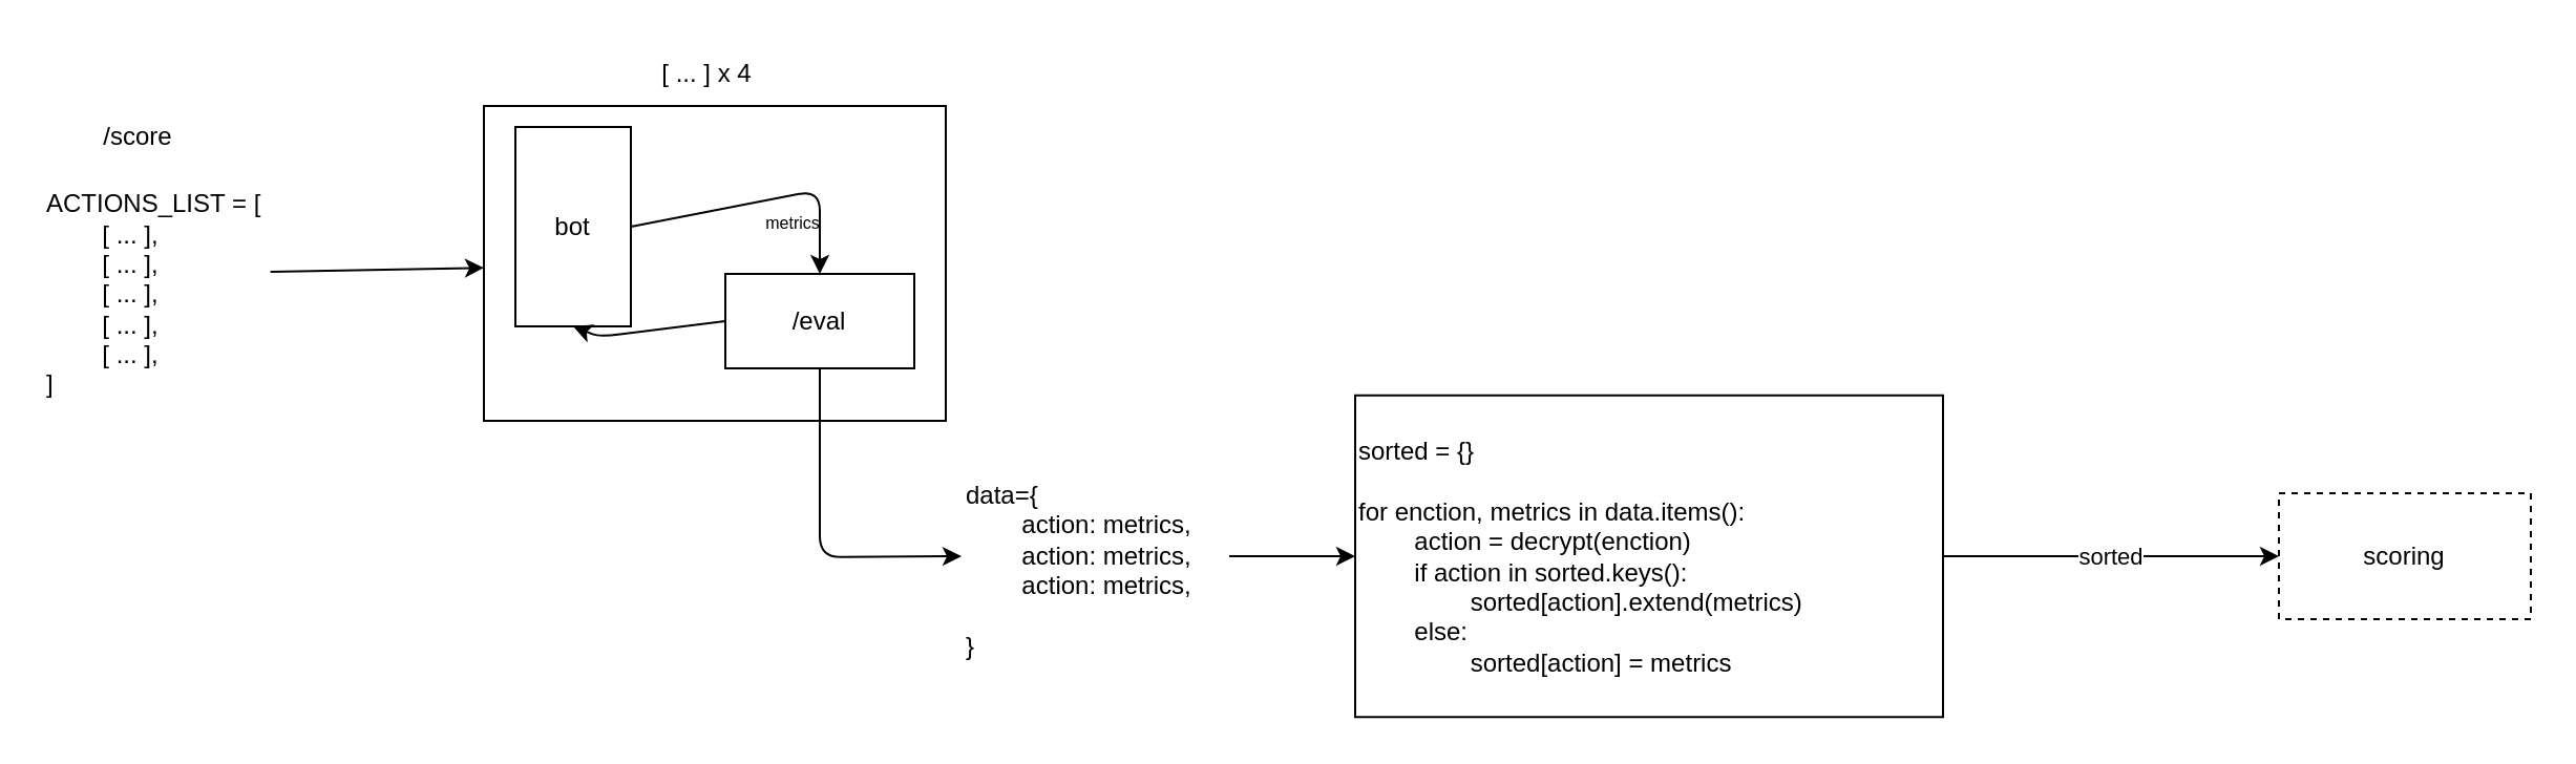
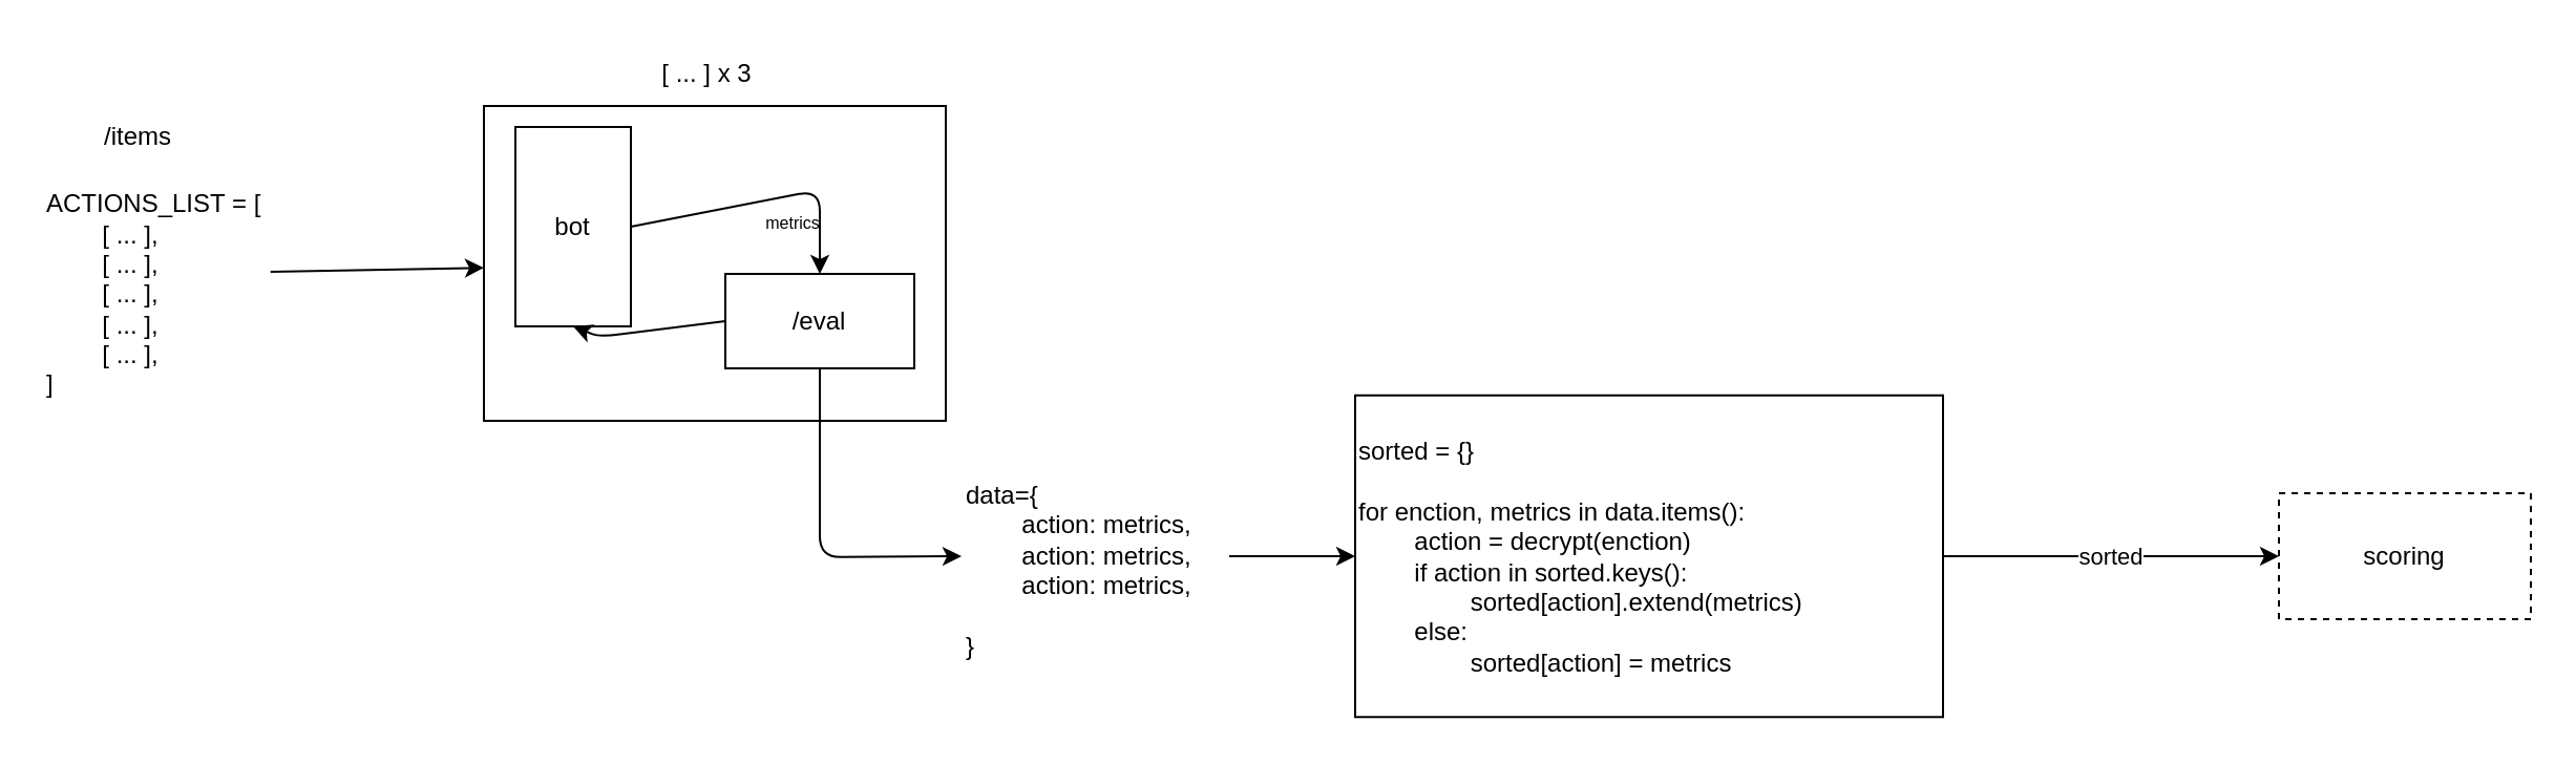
- <mxCell id="12" value="[ ... ] x 4" style="text;html=1;align=center;verticalAlign=middle;resizable=0;points=[];autosize=1;strokeColor=none;fillColor=none;" parent="1" vertex="1"><mxGeometry x="301" y="20" width="70" height="30" as="geometry" /></mxCell>
+ <mxCell id="12" value="[ ... ] x 3" style="text;html=1;align=center;verticalAlign=middle;resizable=0;points=[];autosize=1;strokeColor=none;fillColor=none;" parent="1" vertex="1"><mxGeometry x="301" y="20" width="70" height="30" as="geometry" /></mxCell>
- <mxCell id="3" value="/&lt;span style=&quot;background-color: transparent;&quot;&gt;score&lt;/span&gt;" style="text;html=1;align=center;verticalAlign=middle;resizable=0;points=[];autosize=1;strokeColor=none;fillColor=none;" parent="1" vertex="1"><mxGeometry x="35" y="50" width="60" height="30" as="geometry" /></mxCell>
+ <mxCell id="3" value="/&lt;span style=&quot;background-color: transparent;&quot;&gt;items&lt;/span&gt;" style="text;html=1;align=center;verticalAlign=middle;resizable=0;points=[];autosize=1;strokeColor=none;fillColor=none;" parent="1" vertex="1"><mxGeometry x="35" y="50" width="60" height="30" as="geometry" /></mxCell>
